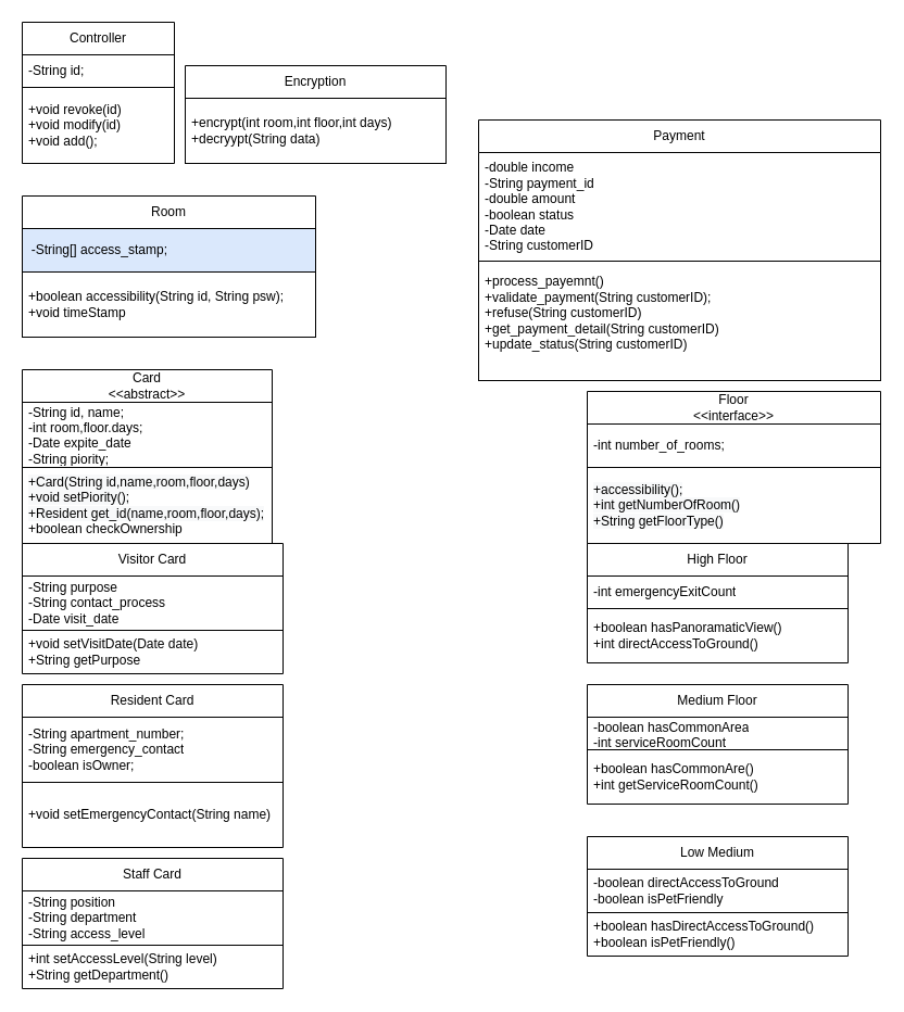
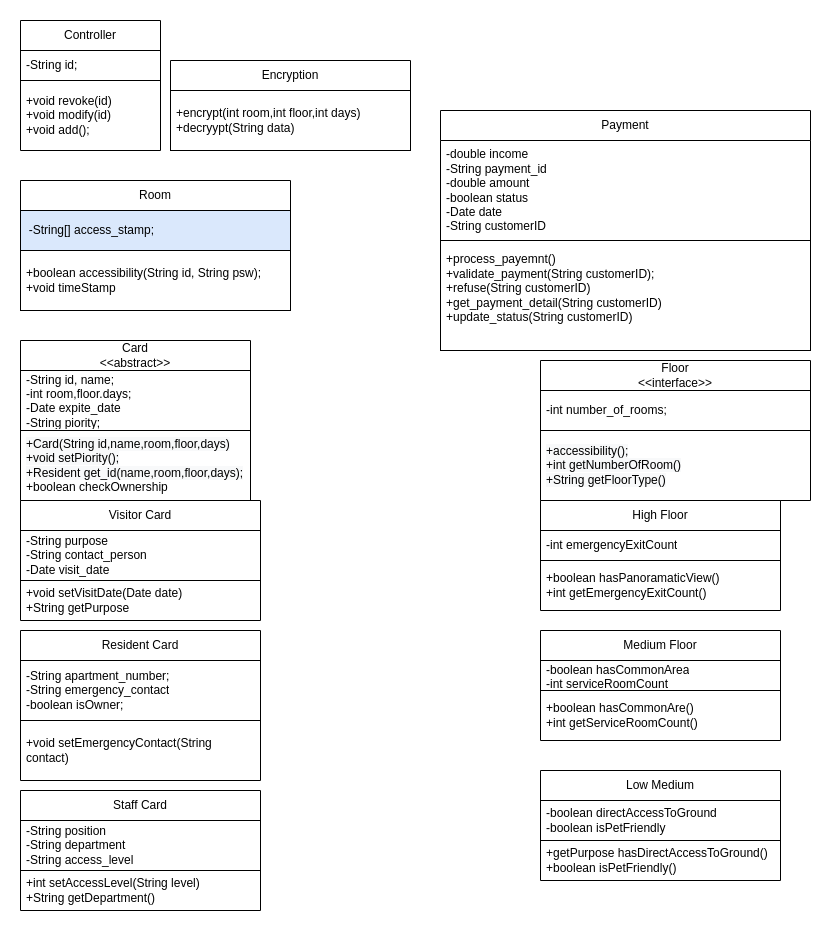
- <mxCell id="20" value="-String purpose&lt;div&gt;-String contact_process&lt;/div&gt;&lt;div&gt;-Date visit_date&lt;/div&gt;" style="text;strokeColor=#000000;fillColor=none;align=left;verticalAlign=middle;spacingLeft=4;spacingRight=4;overflow=hidden;points=[[0,0.5],[1,0.5]];portConstraint=eastwest;rotatable=0;whiteSpace=wrap;html=1;" parent="19" vertex="1"><mxGeometry y="30" width="240" height="50" as="geometry" /></mxCell>
+ <mxCell id="20" value="-String purpose&lt;div&gt;-String contact_person&lt;/div&gt;&lt;div&gt;-Date visit_date&lt;/div&gt;" style="text;strokeColor=#000000;fillColor=none;align=left;verticalAlign=middle;spacingLeft=4;spacingRight=4;overflow=hidden;points=[[0,0.5],[1,0.5]];portConstraint=eastwest;rotatable=0;whiteSpace=wrap;html=1;" parent="19" vertex="1"><mxGeometry y="30" width="240" height="50" as="geometry" /></mxCell>
- <mxCell id="30" value="+boolean hasPanoramaticView()&lt;div&gt;+int directAccessToGround()&lt;/div&gt;" style="text;strokeColor=none;fillColor=none;align=left;verticalAlign=middle;spacingLeft=4;spacingRight=4;overflow=hidden;points=[[0,0.5],[1,0.5]];portConstraint=eastwest;rotatable=0;whiteSpace=wrap;html=1;" parent="28" vertex="1"><mxGeometry y="60" width="240" height="50" as="geometry" /></mxCell>
+ <mxCell id="30" value="+boolean hasPanoramaticView()&lt;div&gt;+int getEmergencyExitCount()&lt;/div&gt;" style="text;strokeColor=none;fillColor=none;align=left;verticalAlign=middle;spacingLeft=4;spacingRight=4;overflow=hidden;points=[[0,0.5],[1,0.5]];portConstraint=eastwest;rotatable=0;whiteSpace=wrap;html=1;" parent="28" vertex="1"><mxGeometry y="60" width="240" height="50" as="geometry" /></mxCell>
- <mxCell id="24" value="+void setEmergencyContact(String name)" style="text;strokeColor=none;fillColor=none;align=left;verticalAlign=middle;spacingLeft=4;spacingRight=4;overflow=hidden;points=[[0,0.5],[1,0.5]];portConstraint=eastwest;rotatable=0;whiteSpace=wrap;html=1;" parent="22" vertex="1"><mxGeometry y="90" width="240" height="60" as="geometry" /></mxCell>
+ <mxCell id="24" value="+void setEmergencyContact(String contact)" style="text;strokeColor=none;fillColor=none;align=left;verticalAlign=middle;spacingLeft=4;spacingRight=4;overflow=hidden;points=[[0,0.5],[1,0.5]];portConstraint=eastwest;rotatable=0;whiteSpace=wrap;html=1;" parent="22" vertex="1"><mxGeometry y="90" width="240" height="60" as="geometry" /></mxCell>
- <mxCell id="36" value="+boolean hasDirectAccessToGround()&lt;div&gt;+boolean isPetFriendly()&lt;/div&gt;" style="text;strokeColor=none;fillColor=none;align=left;verticalAlign=middle;spacingLeft=4;spacingRight=4;overflow=hidden;points=[[0,0.5],[1,0.5]];portConstraint=eastwest;rotatable=0;whiteSpace=wrap;html=1;" parent="34" vertex="1"><mxGeometry y="70" width="240" height="40" as="geometry" /></mxCell>
+ <mxCell id="36" value="+getPurpose hasDirectAccessToGround()&lt;div&gt;+boolean isPetFriendly()&lt;/div&gt;" style="text;strokeColor=none;fillColor=none;align=left;verticalAlign=middle;spacingLeft=4;spacingRight=4;overflow=hidden;points=[[0,0.5],[1,0.5]];portConstraint=eastwest;rotatable=0;whiteSpace=wrap;html=1;" parent="34" vertex="1"><mxGeometry y="70" width="240" height="40" as="geometry" /></mxCell>
